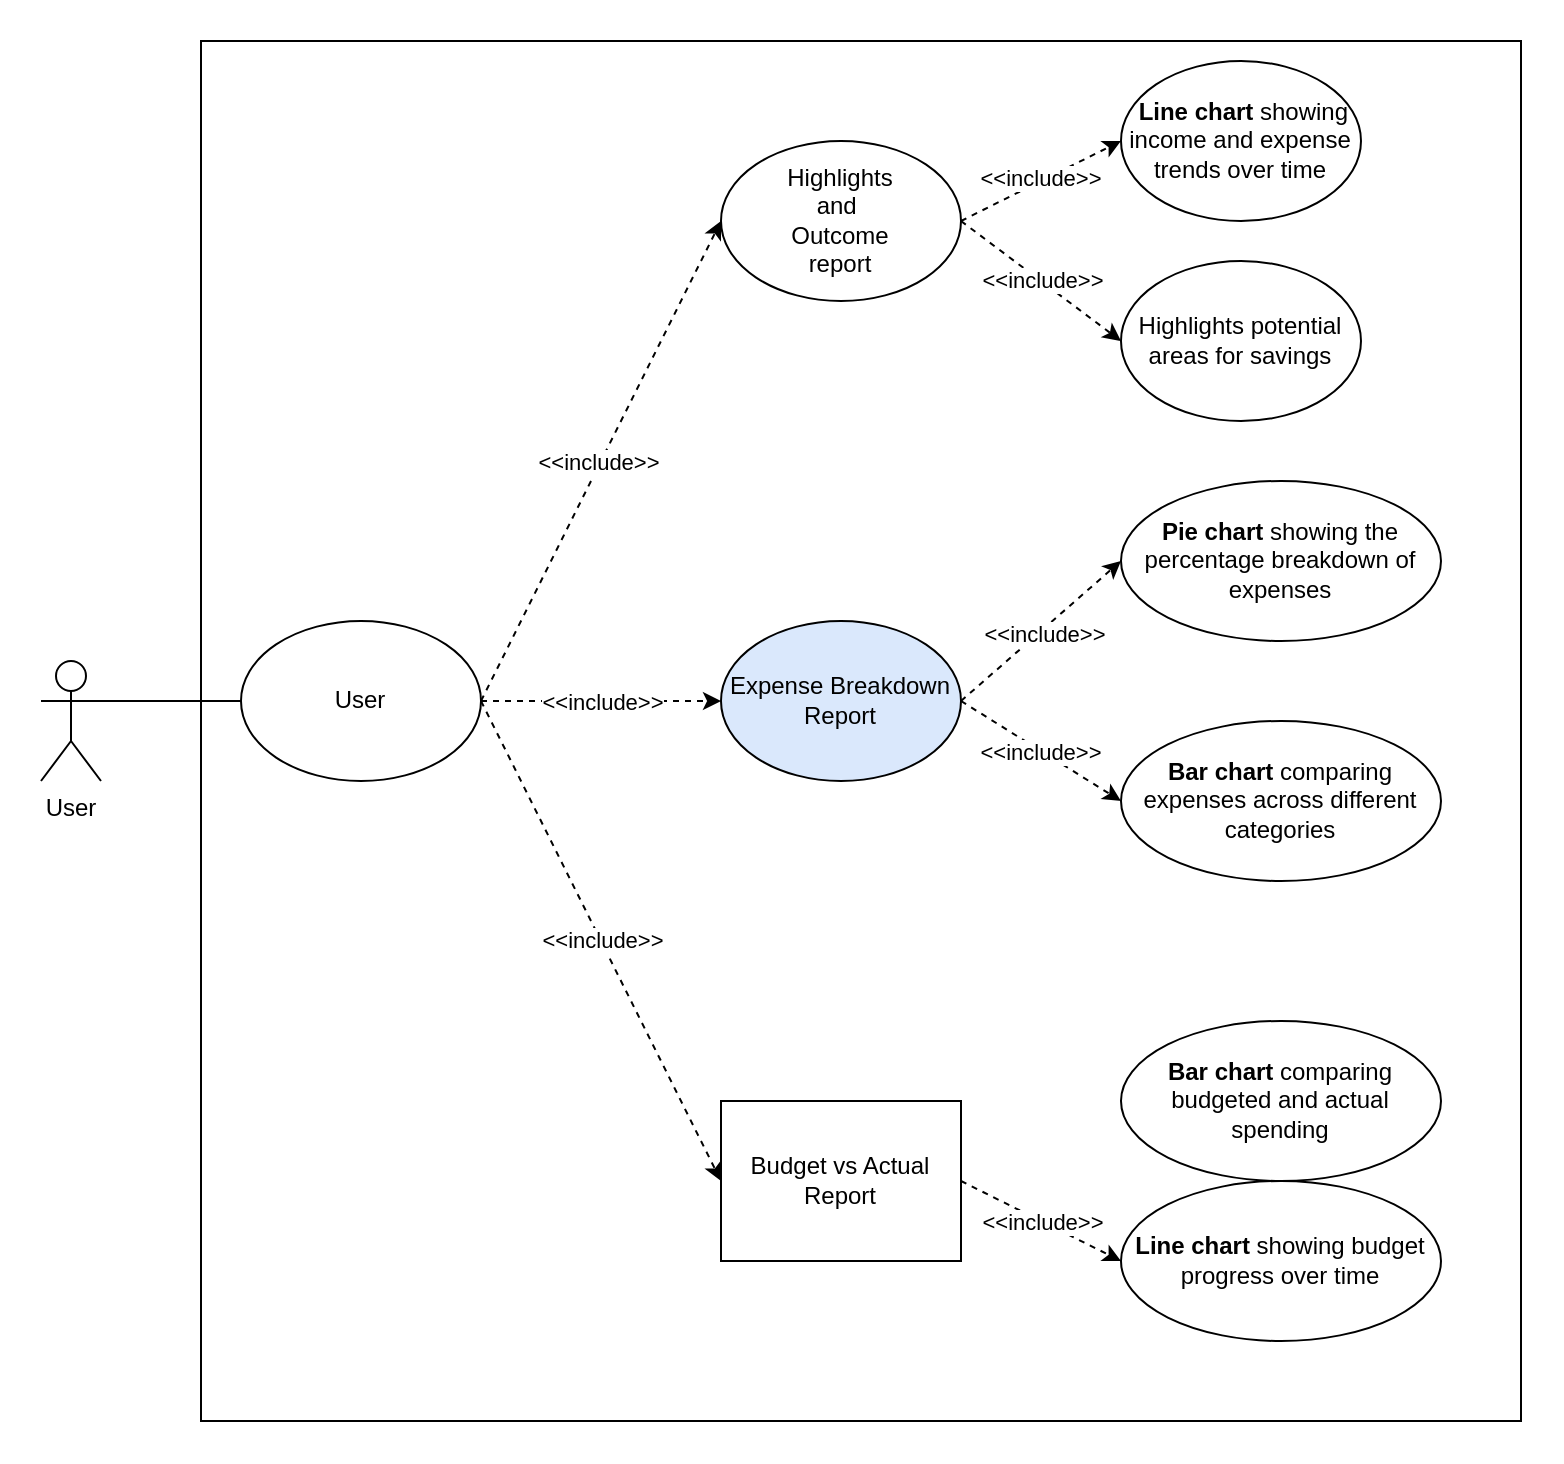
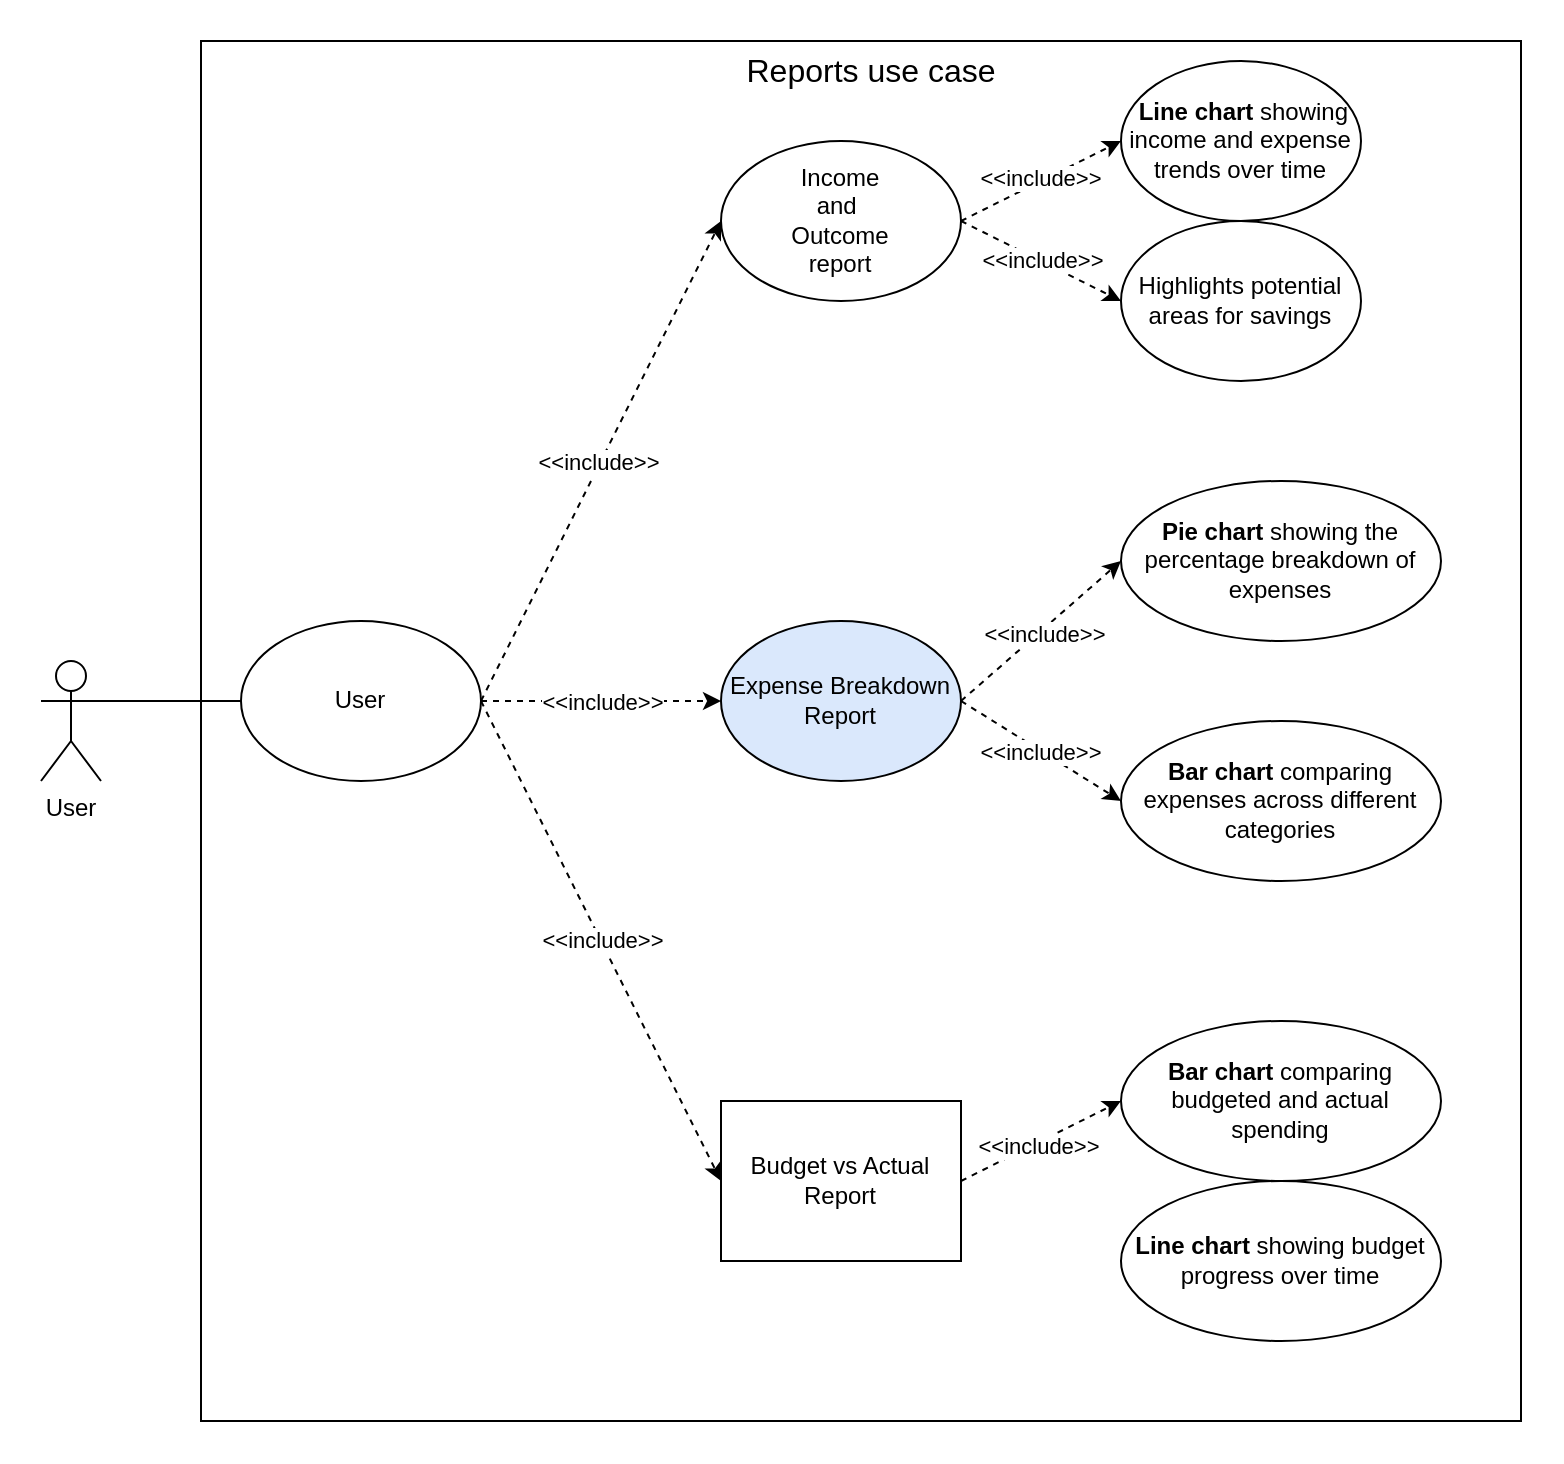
+ <mxCell id="33" value="&lt;font style=&quot;font-size: 16px;&quot;&gt;Reports use case&lt;/font&gt;" style="text;html=1;align=center;verticalAlign=middle;resizable=0;points=[];autosize=1;strokeColor=none;fillColor=none;" vertex="1" parent="1"><mxGeometry x="360" y="20" width="150" height="30" as="geometry" /></mxCell>
- <mxCell id="5" value="Highlights&lt;div&gt;and&amp;nbsp;&lt;/div&gt;&lt;div&gt;Outcome&lt;/div&gt;&lt;div&gt;report&lt;/div&gt;" style="ellipse;whiteSpace=wrap;html=1;" vertex="1" parent="1"><mxGeometry x="360" y="70" width="120" height="80" as="geometry" /></mxCell>
+ <mxCell id="5" value="Income&lt;div&gt;and&amp;nbsp;&lt;/div&gt;&lt;div&gt;Outcome&lt;/div&gt;&lt;div&gt;report&lt;/div&gt;" style="ellipse;whiteSpace=wrap;html=1;" vertex="1" parent="1"><mxGeometry x="360" y="70" width="120" height="80" as="geometry" /></mxCell>
- <mxCell id="15" value="Highlights potential areas for savings" style="ellipse;whiteSpace=wrap;html=1;" vertex="1" parent="1"><mxGeometry x="560" y="130" width="120" height="80" as="geometry" /></mxCell>
+ <mxCell id="15" value="Highlights potential areas for savings" style="ellipse;whiteSpace=wrap;html=1;" vertex="1" parent="1"><mxGeometry x="560" width="120" height="80" as="geometry" y="110" /></mxCell>
+ <mxCell id="28" value="" style="endArrow=classic;html=1;rounded=0;exitX=1;exitY=0.5;exitDx=0;exitDy=0;entryX=0;entryY=0.5;entryDx=0;entryDy=0;dashed=1;" edge="1" parent="1" source="8" target="26"><mxGeometry width="50" height="50" relative="1" as="geometry"><mxPoint x="410" y="560" as="sourcePoint" /><mxPoint x="460" y="510" as="targetPoint" /></mxGeometry></mxCell>
+ <mxCell id="29" value="&amp;lt;&amp;lt;include&amp;gt;&amp;gt;" style="edgeLabel;html=1;align=center;verticalAlign=middle;resizable=0;points=[];" vertex="1" connectable="0" parent="28"><mxGeometry x="-0.058" y="-1" relative="1" as="geometry"><mxPoint as="offset" /></mxGeometry></mxCell>
- <mxCell id="30" value="" style="endArrow=classic;html=1;rounded=0;exitX=1;exitY=0.5;exitDx=0;exitDy=0;entryX=0;entryY=0.5;entryDx=0;entryDy=0;dashed=1;" edge="1" parent="1" source="8" target="27"><mxGeometry width="50" height="50" relative="1" as="geometry"><mxPoint x="410" y="560" as="sourcePoint" /><mxPoint x="460" y="510" as="targetPoint" /></mxGeometry></mxCell>
- <mxCell id="31" value="&amp;lt;&amp;lt;include&amp;gt;&amp;gt;" style="edgeLabel;html=1;align=center;verticalAlign=middle;resizable=0;points=[];" vertex="1" connectable="0" parent="30"><mxGeometry x="0.006" relative="1" as="geometry"><mxPoint as="offset" /></mxGeometry></mxCell>
